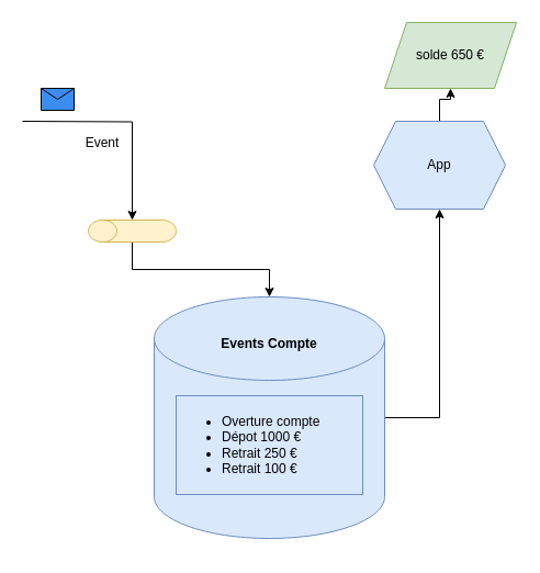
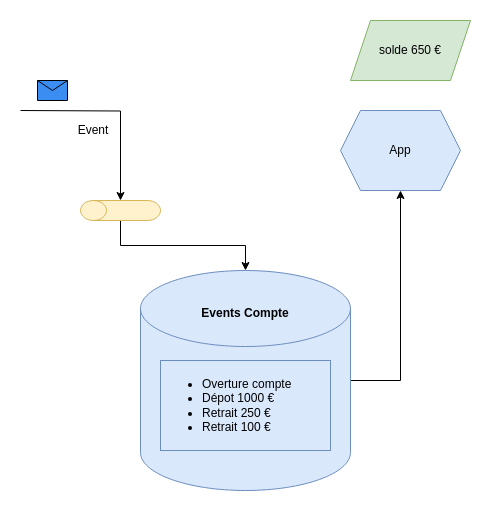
- <mxCell id="10" style="edgeStyle=orthogonalEdgeStyle;rounded=0;orthogonalLoop=1;jettySize=auto;html=1;exitX=0.5;exitY=0;exitDx=0;exitDy=0;" edge="1" parent="1" source="11" target="12"><mxGeometry relative="1" as="geometry" /></mxCell>
